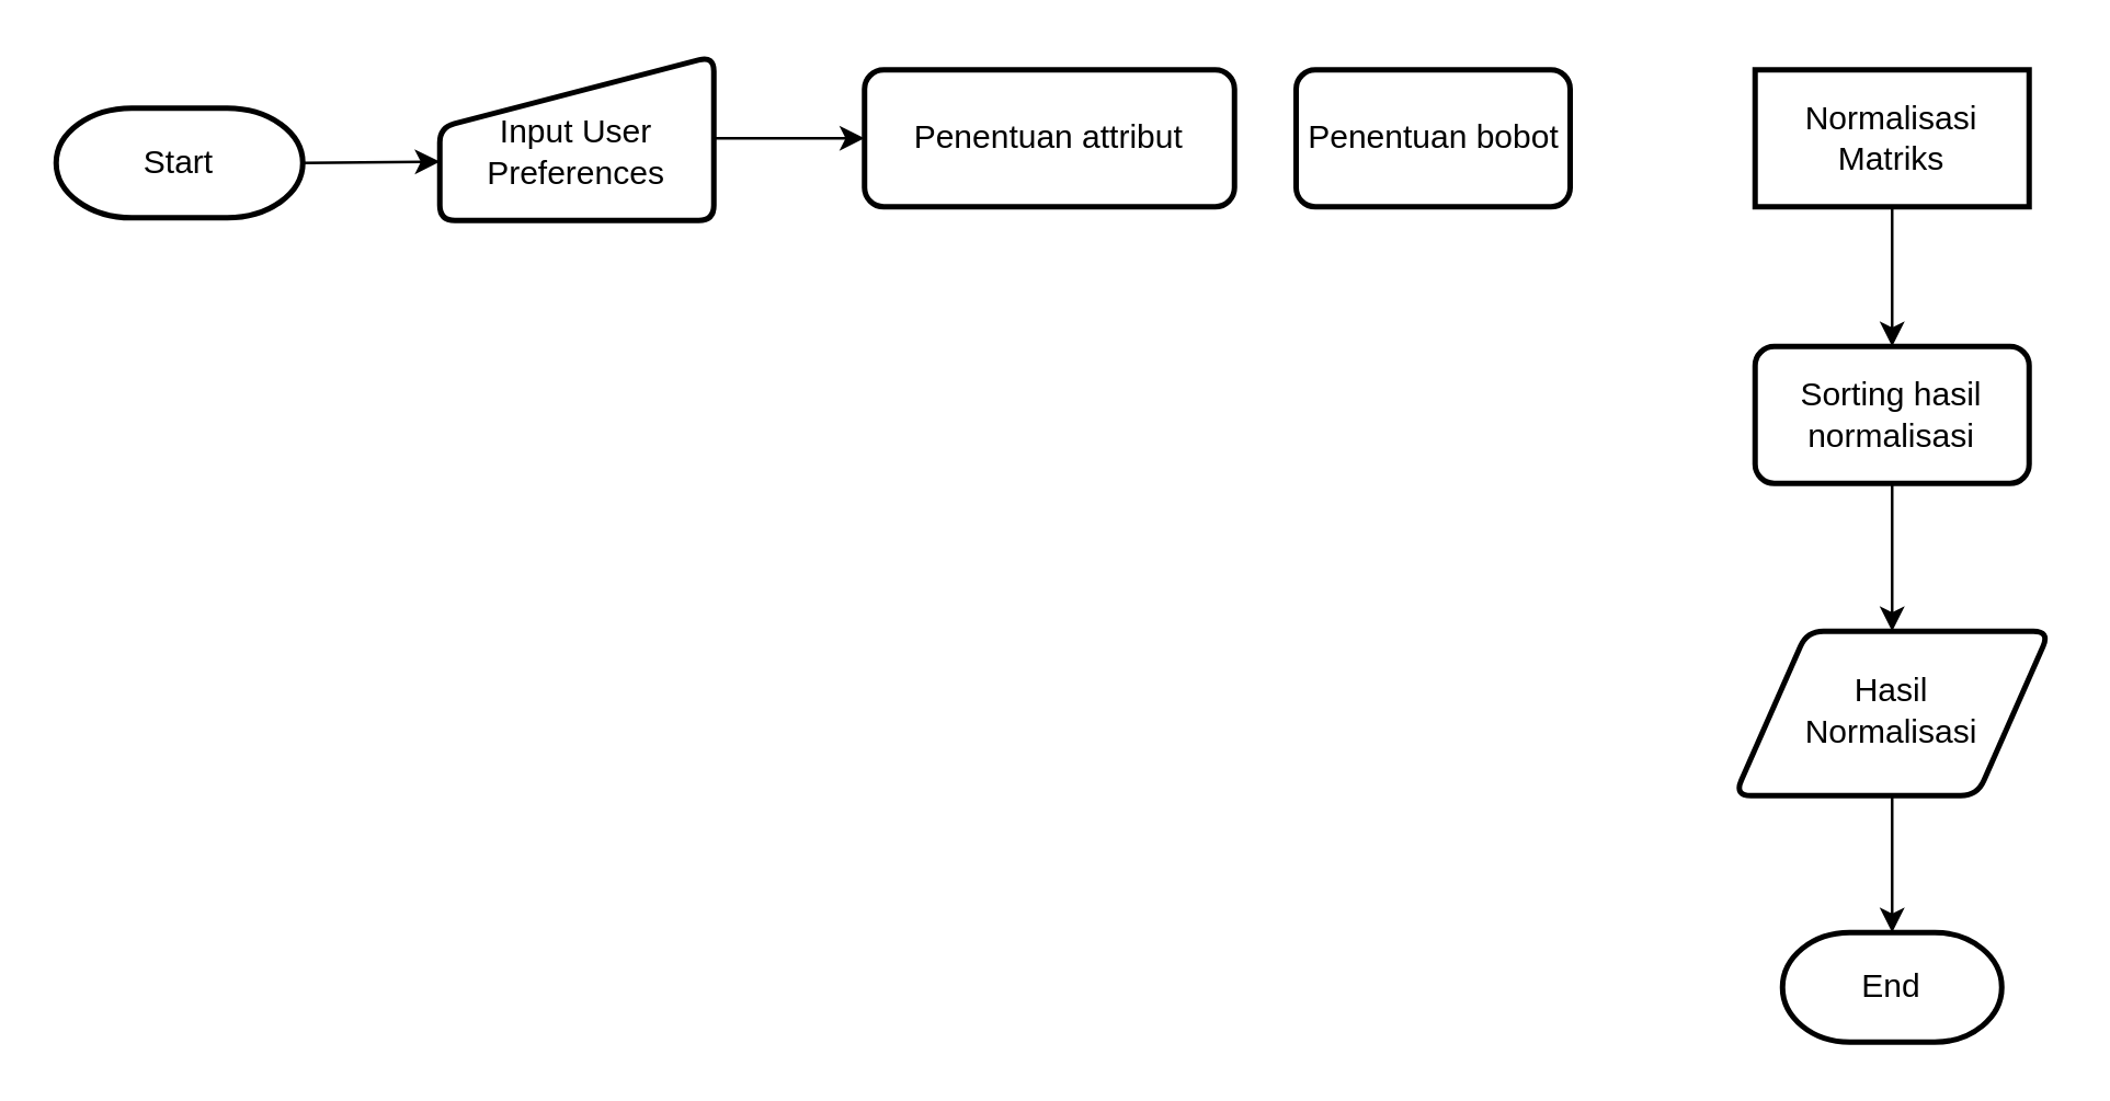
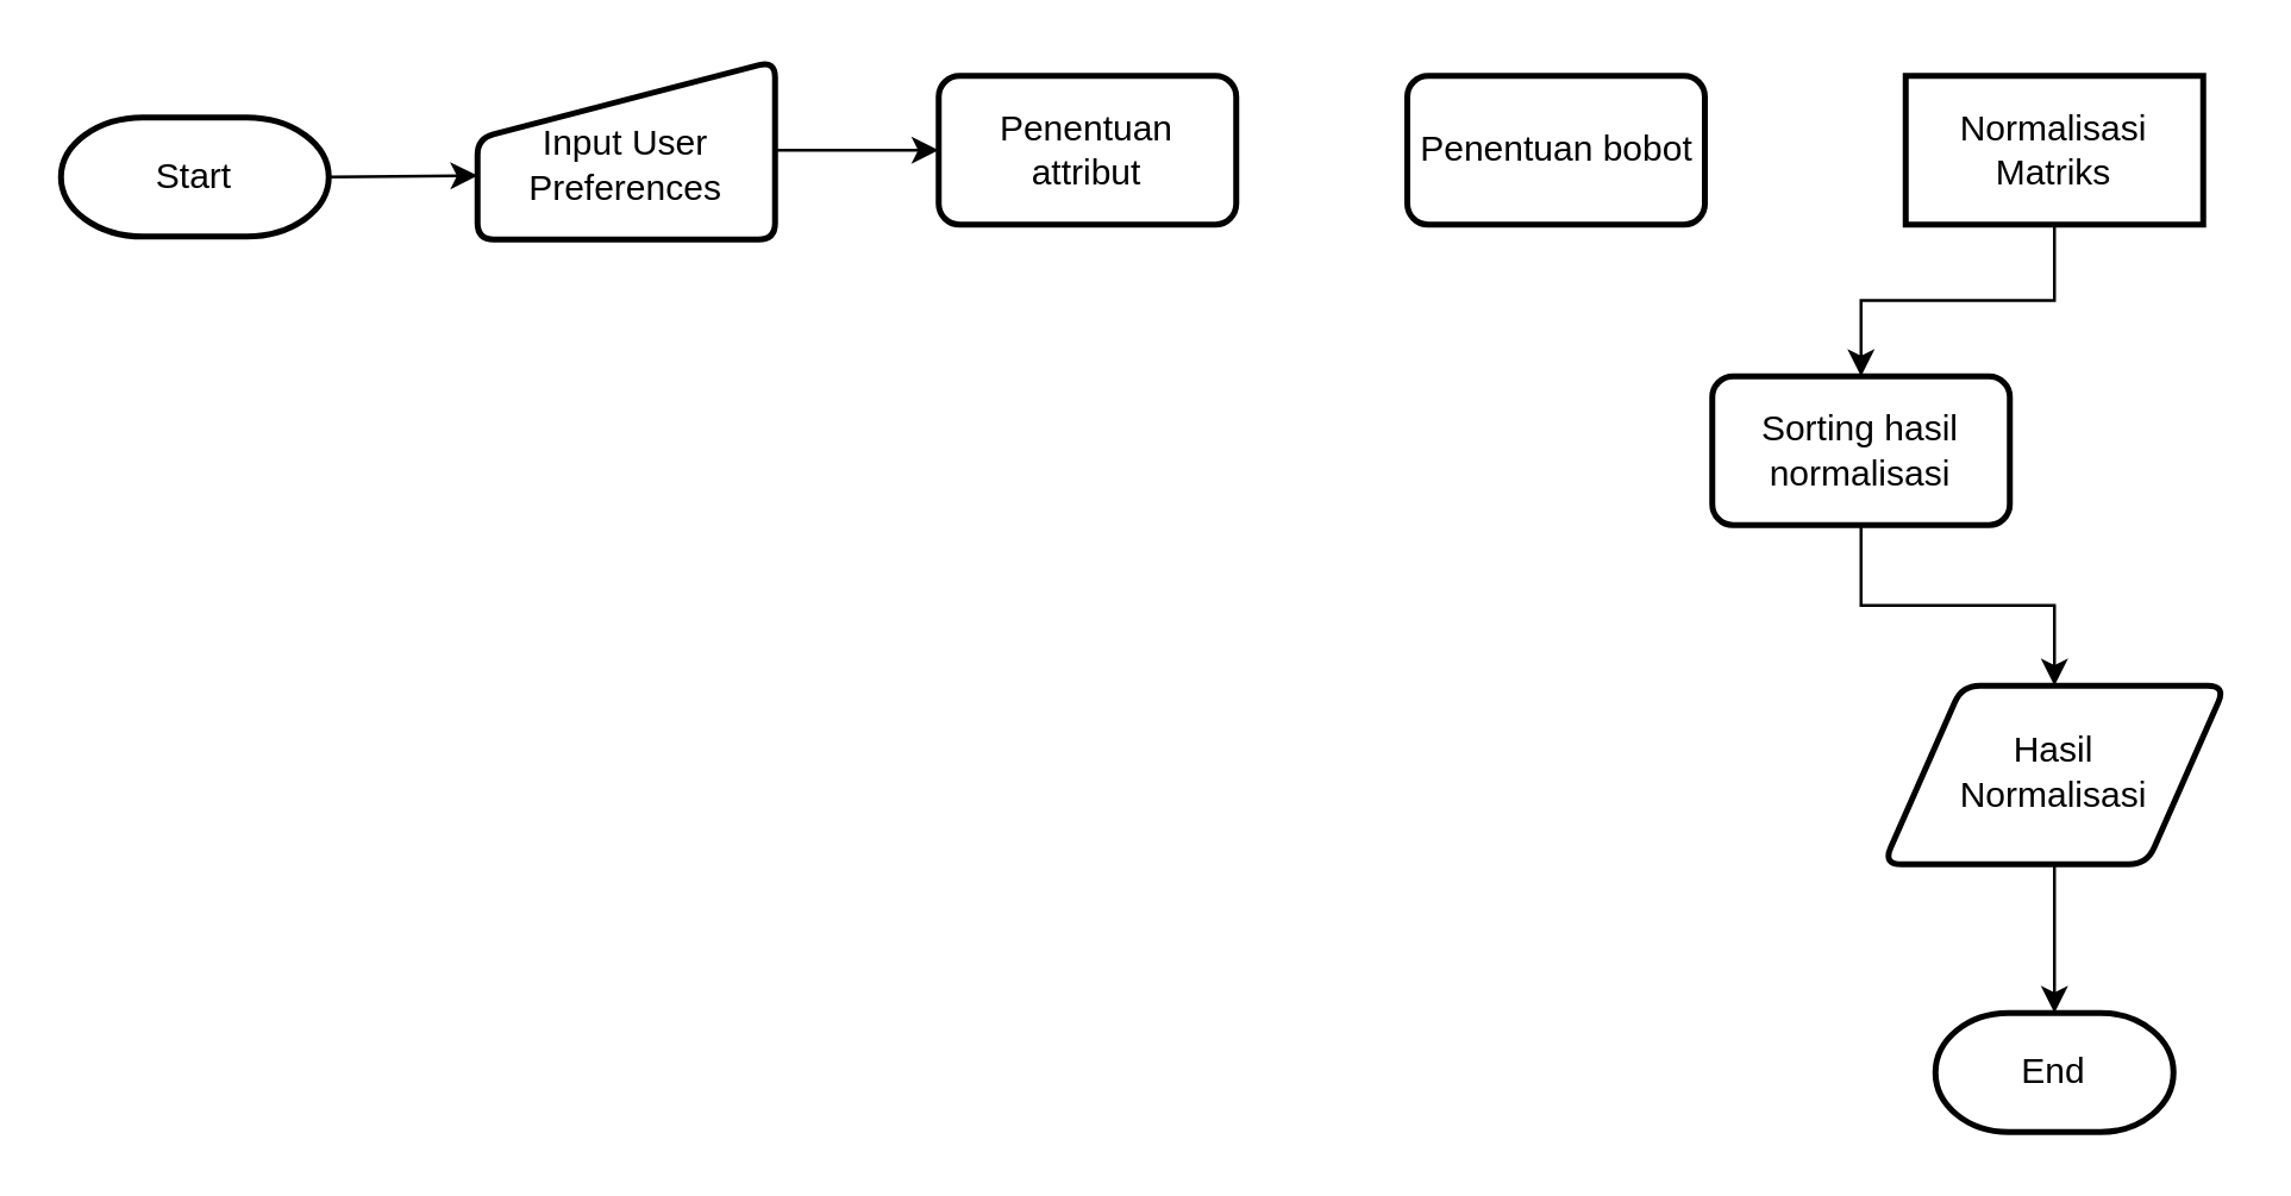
- <mxCell id="6" value="Penentuan attribut" style="rounded=1;whiteSpace=wrap;html=1;absoluteArcSize=1;arcSize=14;strokeWidth=2;" vertex="1" parent="1"><mxGeometry x="315" y="25" width="135" height="50" as="geometry" /></mxCell>
+ <mxCell id="6" value="Penentuan attribut" style="rounded=1;whiteSpace=wrap;html=1;absoluteArcSize=1;arcSize=14;strokeWidth=2;" vertex="1" parent="1"><mxGeometry x="315" y="25" width="100" height="50" as="geometry" /></mxCell>
- <mxCell id="12" value="Sorting hasil normalisasi" style="rounded=1;whiteSpace=wrap;html=1;absoluteArcSize=1;arcSize=14;strokeWidth=2;" vertex="1" parent="1"><mxGeometry x="640" y="126" width="100" height="50" as="geometry" /></mxCell>
+ <mxCell id="12" value="Sorting hasil normalisasi" style="rounded=1;whiteSpace=wrap;html=1;absoluteArcSize=1;arcSize=14;strokeWidth=2;" vertex="1" parent="1"><mxGeometry x="575" y="126" width="100" height="50" as="geometry" /></mxCell>
